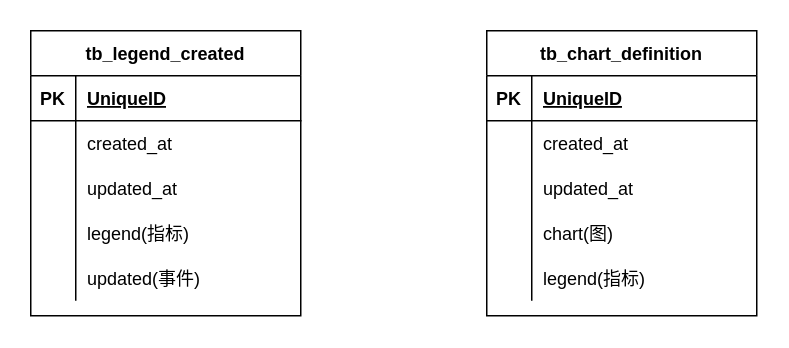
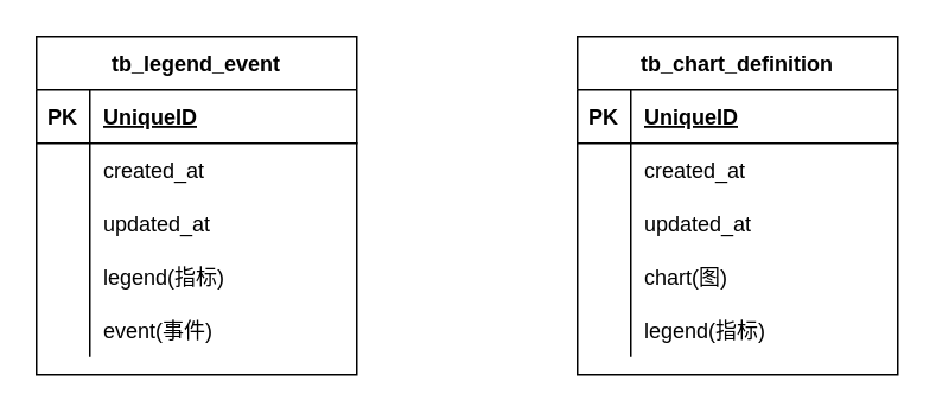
- <mxCell id="2" value="tb_legend_created" style="shape=table;startSize=30;container=1;collapsible=1;childLayout=tableLayout;fixedRows=1;rowLines=0;fontStyle=1;align=center;resizeLast=1;" vertex="1" parent="1"><mxGeometry x="20" y="20" width="180" height="190" as="geometry" /></mxCell>
+ <mxCell id="2" value="tb_legend_event" style="shape=table;startSize=30;container=1;collapsible=1;childLayout=tableLayout;fixedRows=1;rowLines=0;fontStyle=1;align=center;resizeLast=1;" vertex="1" parent="1"><mxGeometry x="20" y="20" width="180" height="190" as="geometry" /></mxCell>
- <mxCell id="17" value="updated(事件)" style="shape=partialRectangle;connectable=0;fillColor=none;top=0;left=0;bottom=0;right=0;align=left;spacingLeft=6;overflow=hidden;" vertex="1" parent="15"><mxGeometry x="30" width="150" height="30" as="geometry" /></mxCell>
+ <mxCell id="17" value="event(事件)" style="shape=partialRectangle;connectable=0;fillColor=none;top=0;left=0;bottom=0;right=0;align=left;spacingLeft=6;overflow=hidden;" vertex="1" parent="15"><mxGeometry x="30" width="150" height="30" as="geometry" /></mxCell>
